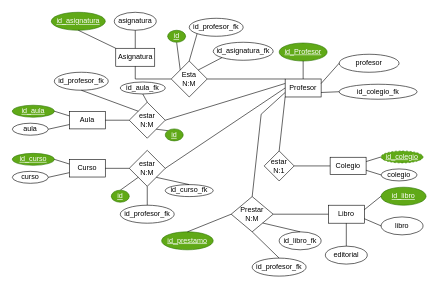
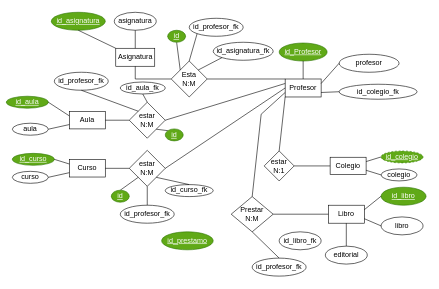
- <mxCell id="37" value="id_aula" style="ellipse;whiteSpace=wrap;html=1;fillColor=#60a917;fontColor=#ffffff;strokeColor=#2D7600;fontStyle=4" vertex="1" parent="1"><mxGeometry x="20" y="175" width="70" height="20" as="geometry" /></mxCell>
+ <mxCell id="37" value="id_aula" style="ellipse;whiteSpace=wrap;html=1;fillColor=#60a917;fontColor=#ffffff;strokeColor=#2D7600;fontStyle=4" vertex="1" parent="1"><mxGeometry x="10" y="160" width="70" height="20" as="geometry" /></mxCell>
- <mxCell id="74" value="" style="endArrow=none;html=1;rounded=0;entryX=0;entryY=0.5;entryDx=0;entryDy=0;exitX=0.5;exitY=0;exitDx=0;exitDy=0;" edge="1" parent="1" source="69" target="17"><mxGeometry width="50" height="50" relative="1" as="geometry"><mxPoint x="285" y="280" as="sourcePoint" /><mxPoint x="335" y="230" as="targetPoint" /></mxGeometry></mxCell>
- <mxCell id="72" value="" style="endArrow=none;html=1;rounded=0;entryX=0.5;entryY=0;entryDx=0;entryDy=0;exitX=1;exitY=1;exitDx=0;exitDy=0;" edge="1" parent="1" source="17" target="71"><mxGeometry width="50" height="50" relative="1" as="geometry"><mxPoint x="285" y="280" as="sourcePoint" /><mxPoint x="335" y="230" as="targetPoint" /></mxGeometry></mxCell>
